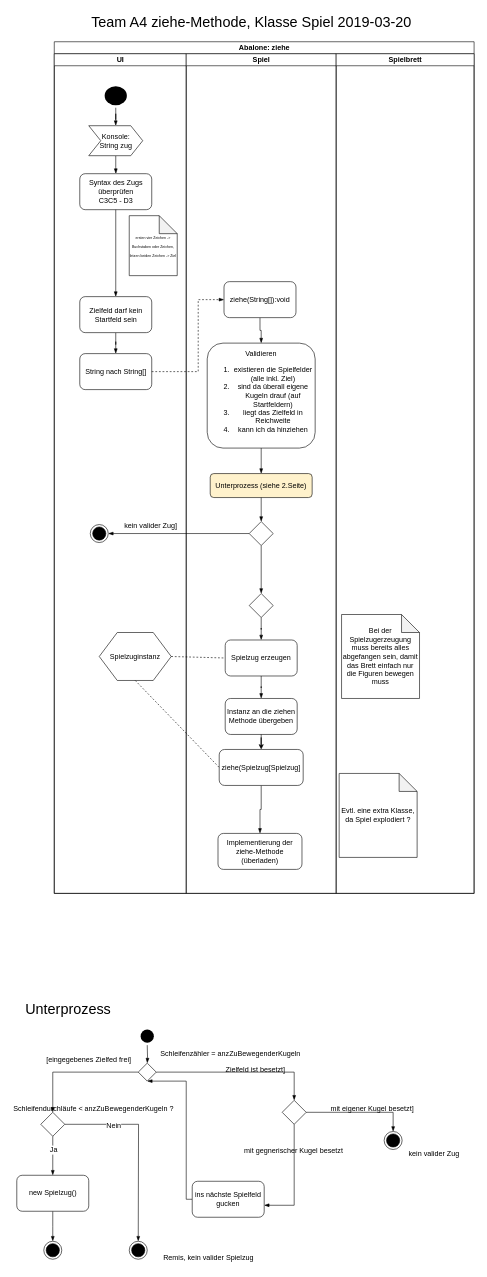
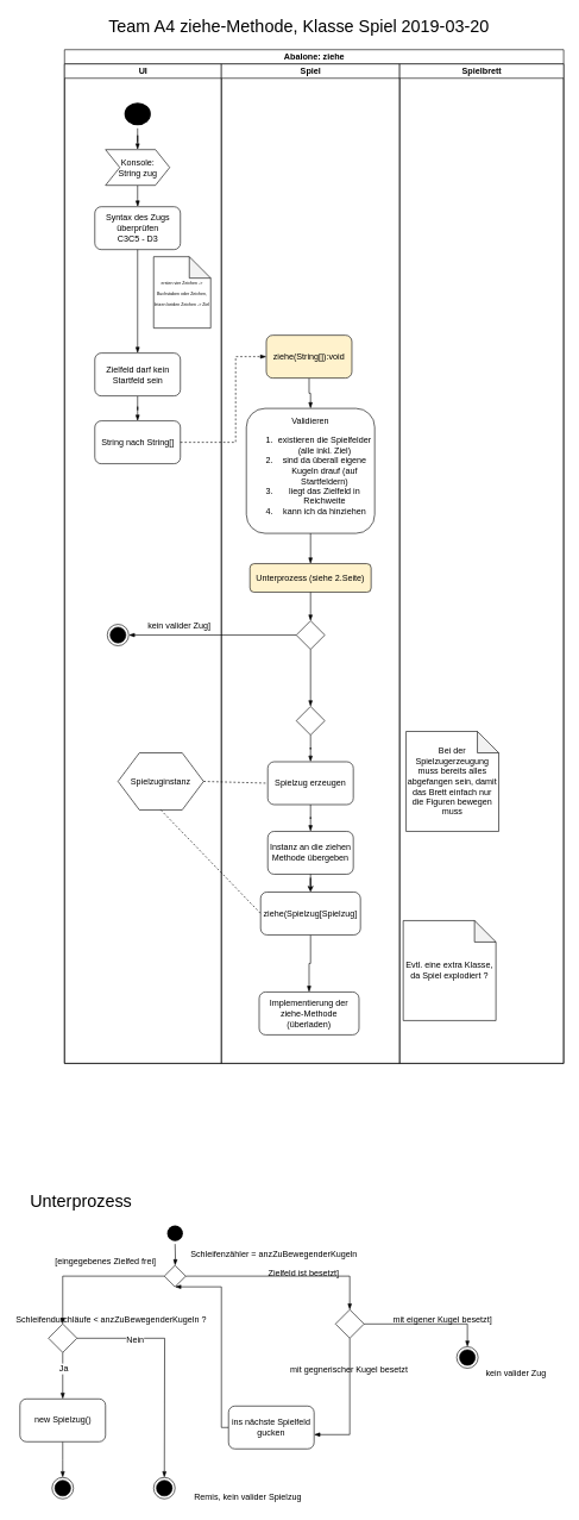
- <mxCell id="21" value="ziehe(String[]):void" style="rounded=1;whiteSpace=wrap;html=1;" parent="19" vertex="1"><mxGeometry x="63" y="380" width="120" height="60" as="geometry" /></mxCell>
+ <mxCell id="21" value="ziehe(String[]):void" style="rounded=1;whiteSpace=wrap;html=1;fillColor=#fff2cc;" parent="19" vertex="1"><mxGeometry x="63" y="380" width="120" height="60" as="geometry" /></mxCell>
